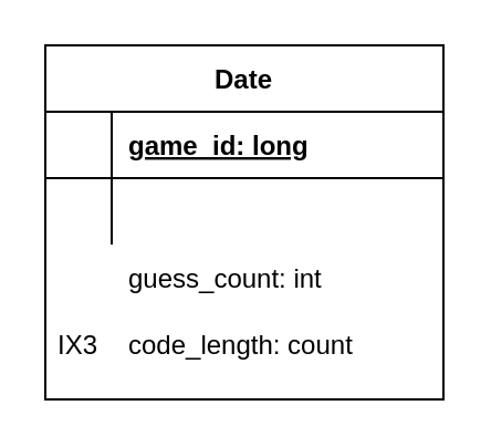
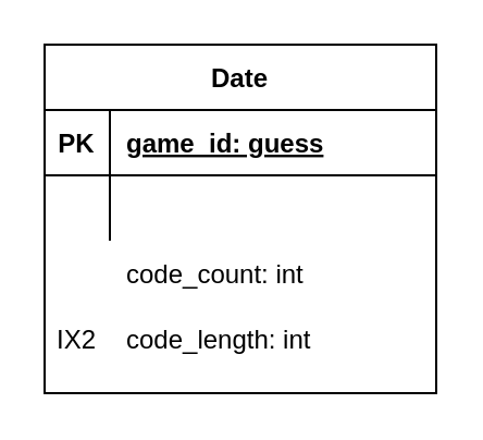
+ <mxCell id="4" value="PK" style="shape=partialRectangle;connectable=0;fillColor=none;top=0;left=0;bottom=0;right=0;fontStyle=1;overflow=hidden;" parent="3" vertex="1"><mxGeometry width="30" height="30" as="geometry" /></mxCell>
- <mxCell id="5" value="game_id: long" style="shape=partialRectangle;connectable=0;fillColor=none;top=0;left=0;bottom=0;right=0;align=left;spacingLeft=6;fontStyle=5;overflow=hidden;" parent="3" vertex="1"><mxGeometry x="30" width="150" height="30" as="geometry" /></mxCell>
+ <mxCell id="5" value="game_id: guess" style="shape=partialRectangle;connectable=0;fillColor=none;top=0;left=0;bottom=0;right=0;align=left;spacingLeft=6;fontStyle=5;overflow=hidden;" parent="3" vertex="1"><mxGeometry x="30" width="150" height="30" as="geometry" /></mxCell>
- <mxCell id="9" value="guess_count: int" style="shape=partialRectangle;connectable=0;fillColor=none;top=0;left=0;bottom=0;right=0;align=left;spacingLeft=6;overflow=hidden;" parent="7" vertex="1"><mxGeometry x="30" width="150" height="30" as="geometry" /></mxCell>
+ <mxCell id="9" value="code_count: int" style="shape=partialRectangle;connectable=0;fillColor=none;top=0;left=0;bottom=0;right=0;align=left;spacingLeft=6;overflow=hidden;" parent="7" vertex="1"><mxGeometry x="30" width="150" height="30" as="geometry" /></mxCell>
- <mxCell id="11" value="IX3" style="shape=partialRectangle;connectable=0;fillColor=none;top=0;left=0;bottom=0;right=0;editable=1;overflow=hidden;" parent="10" vertex="1"><mxGeometry width="30" height="30" as="geometry" /></mxCell>
+ <mxCell id="11" value="IX2" style="shape=partialRectangle;connectable=0;fillColor=none;top=0;left=0;bottom=0;right=0;editable=1;overflow=hidden;" parent="10" vertex="1"><mxGeometry width="30" height="30" as="geometry" /></mxCell>
- <mxCell id="12" value="code_length: count" style="shape=partialRectangle;connectable=0;fillColor=none;top=0;left=0;bottom=0;right=0;align=left;spacingLeft=6;overflow=hidden;" parent="10" vertex="1"><mxGeometry x="30" width="150" height="30" as="geometry" /></mxCell>
+ <mxCell id="12" value="code_length: int" style="shape=partialRectangle;connectable=0;fillColor=none;top=0;left=0;bottom=0;right=0;align=left;spacingLeft=6;overflow=hidden;" parent="10" vertex="1"><mxGeometry x="30" width="150" height="30" as="geometry" /></mxCell>
